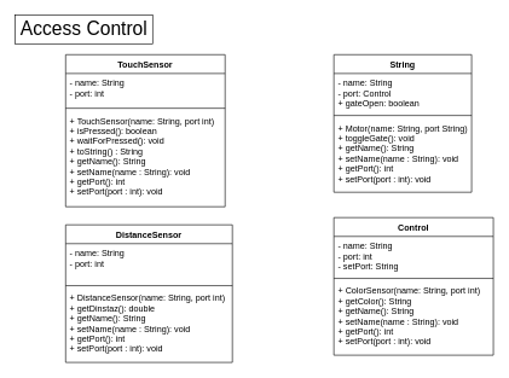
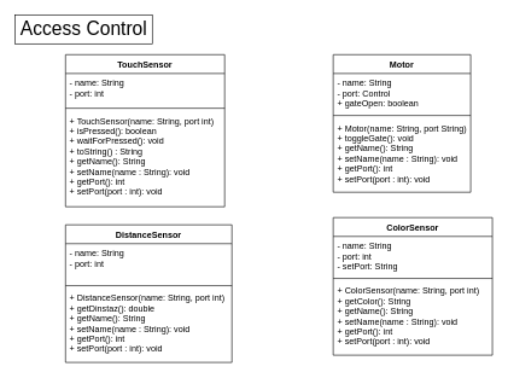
- <mxCell id="6" value="String" style="swimlane;fontStyle=1;align=center;verticalAlign=top;childLayout=stackLayout;horizontal=1;startSize=26;horizontalStack=0;resizeParent=1;resizeParentMax=0;resizeLast=0;collapsible=1;marginBottom=0;" parent="1" vertex="1"><mxGeometry x="460" y="75" width="190" height="190" as="geometry" /></mxCell>
+ <mxCell id="6" value="Motor" style="swimlane;fontStyle=1;align=center;verticalAlign=top;childLayout=stackLayout;horizontal=1;startSize=26;horizontalStack=0;resizeParent=1;resizeParentMax=0;resizeLast=0;collapsible=1;marginBottom=0;" parent="1" vertex="1"><mxGeometry x="460" y="75" width="190" height="190" as="geometry" /></mxCell>
- <mxCell id="14" value="Control" style="swimlane;fontStyle=1;align=center;verticalAlign=top;childLayout=stackLayout;horizontal=1;startSize=26;horizontalStack=0;resizeParent=1;resizeParentMax=0;resizeLast=0;collapsible=1;marginBottom=0;" parent="1" vertex="1"><mxGeometry x="460" y="300" width="220" height="190" as="geometry" /></mxCell>
+ <mxCell id="14" value="ColorSensor" style="swimlane;fontStyle=1;align=center;verticalAlign=top;childLayout=stackLayout;horizontal=1;startSize=26;horizontalStack=0;resizeParent=1;resizeParentMax=0;resizeLast=0;collapsible=1;marginBottom=0;" parent="1" vertex="1"><mxGeometry x="460" y="300" width="220" height="190" as="geometry" /></mxCell>
